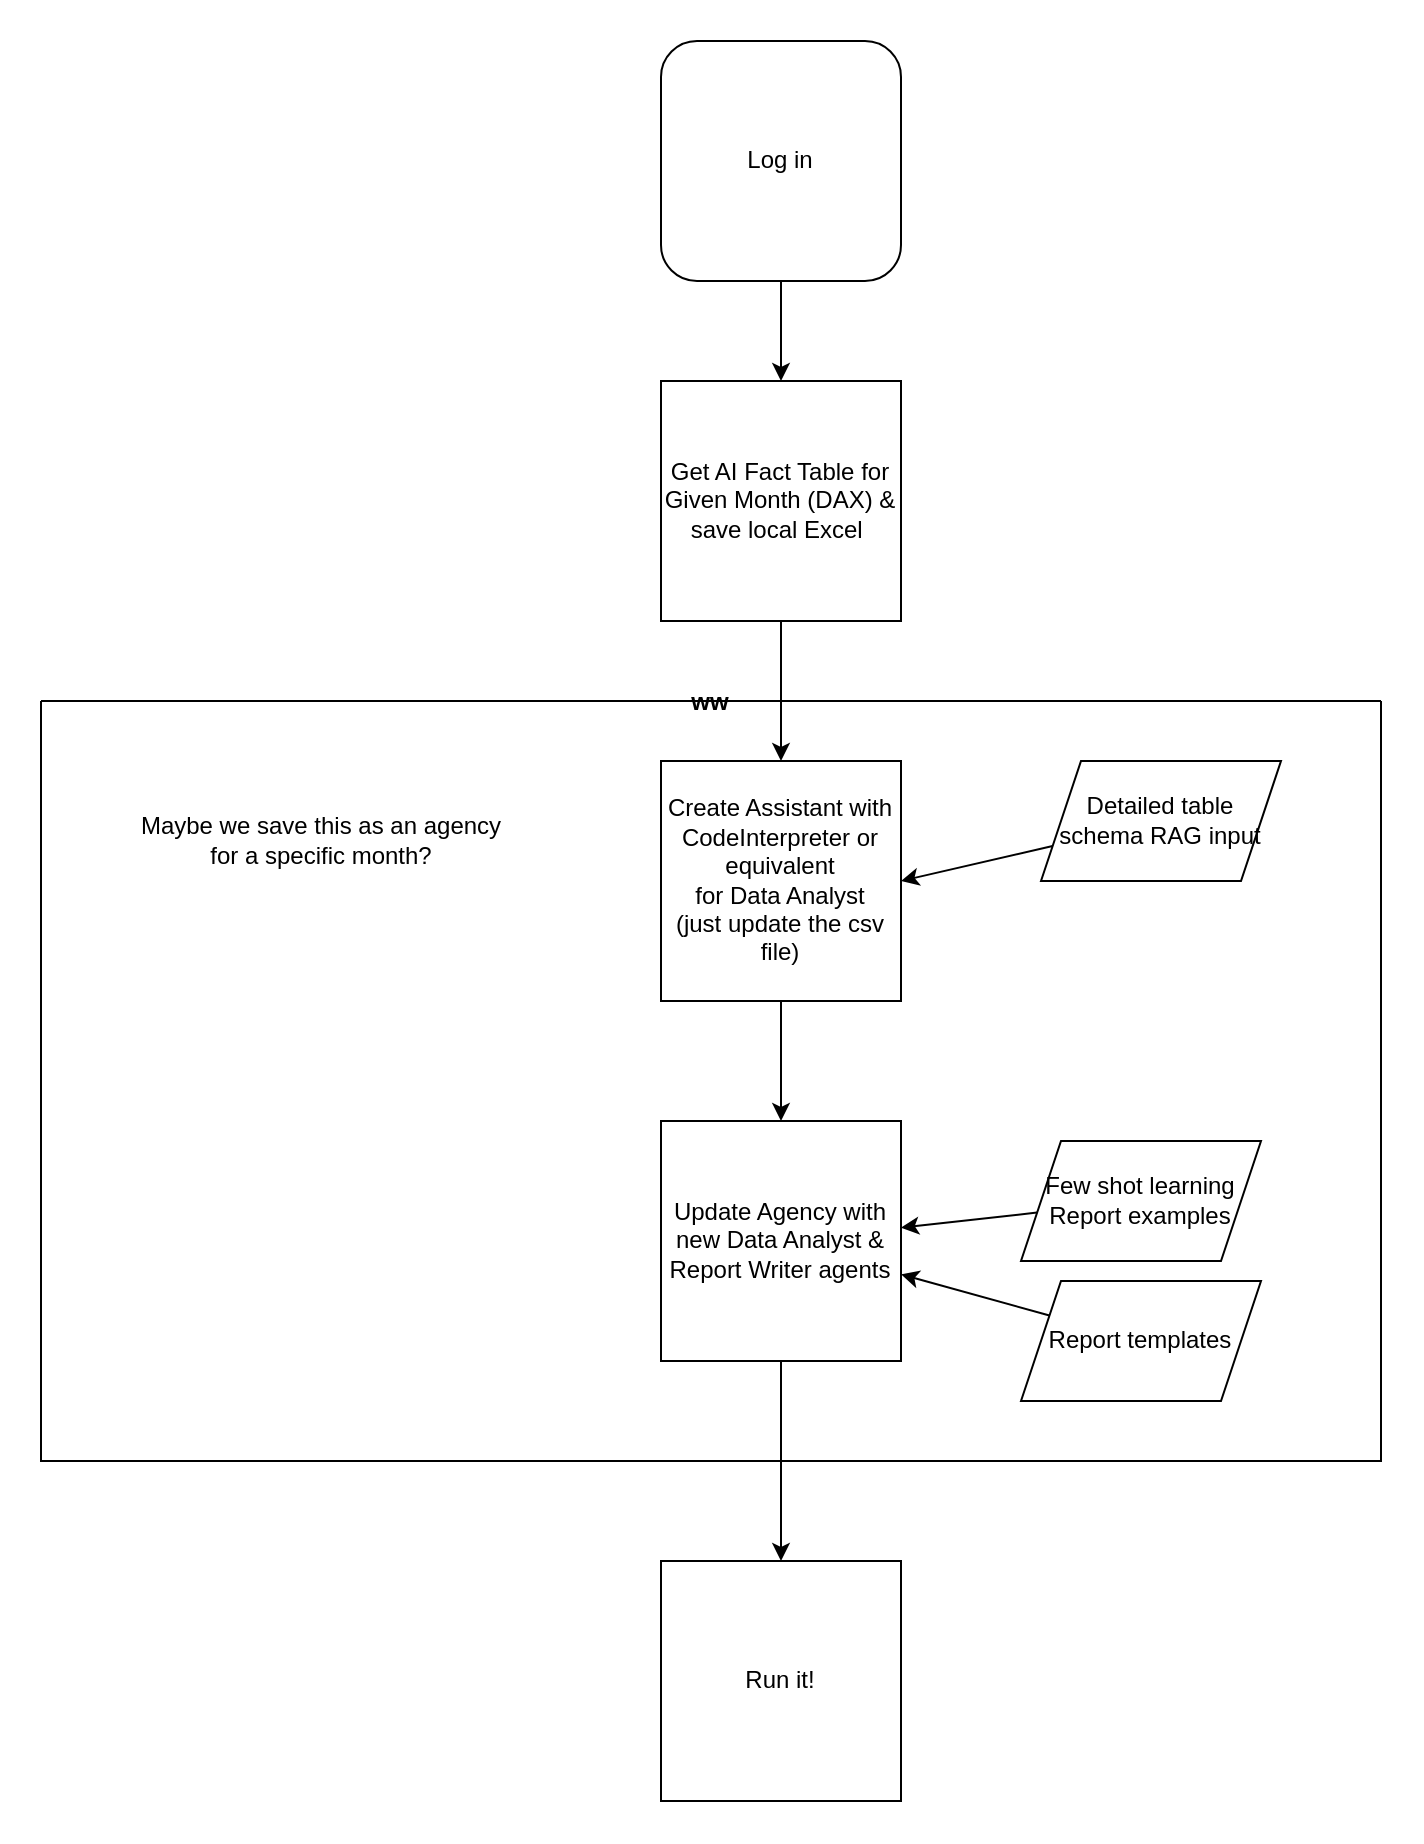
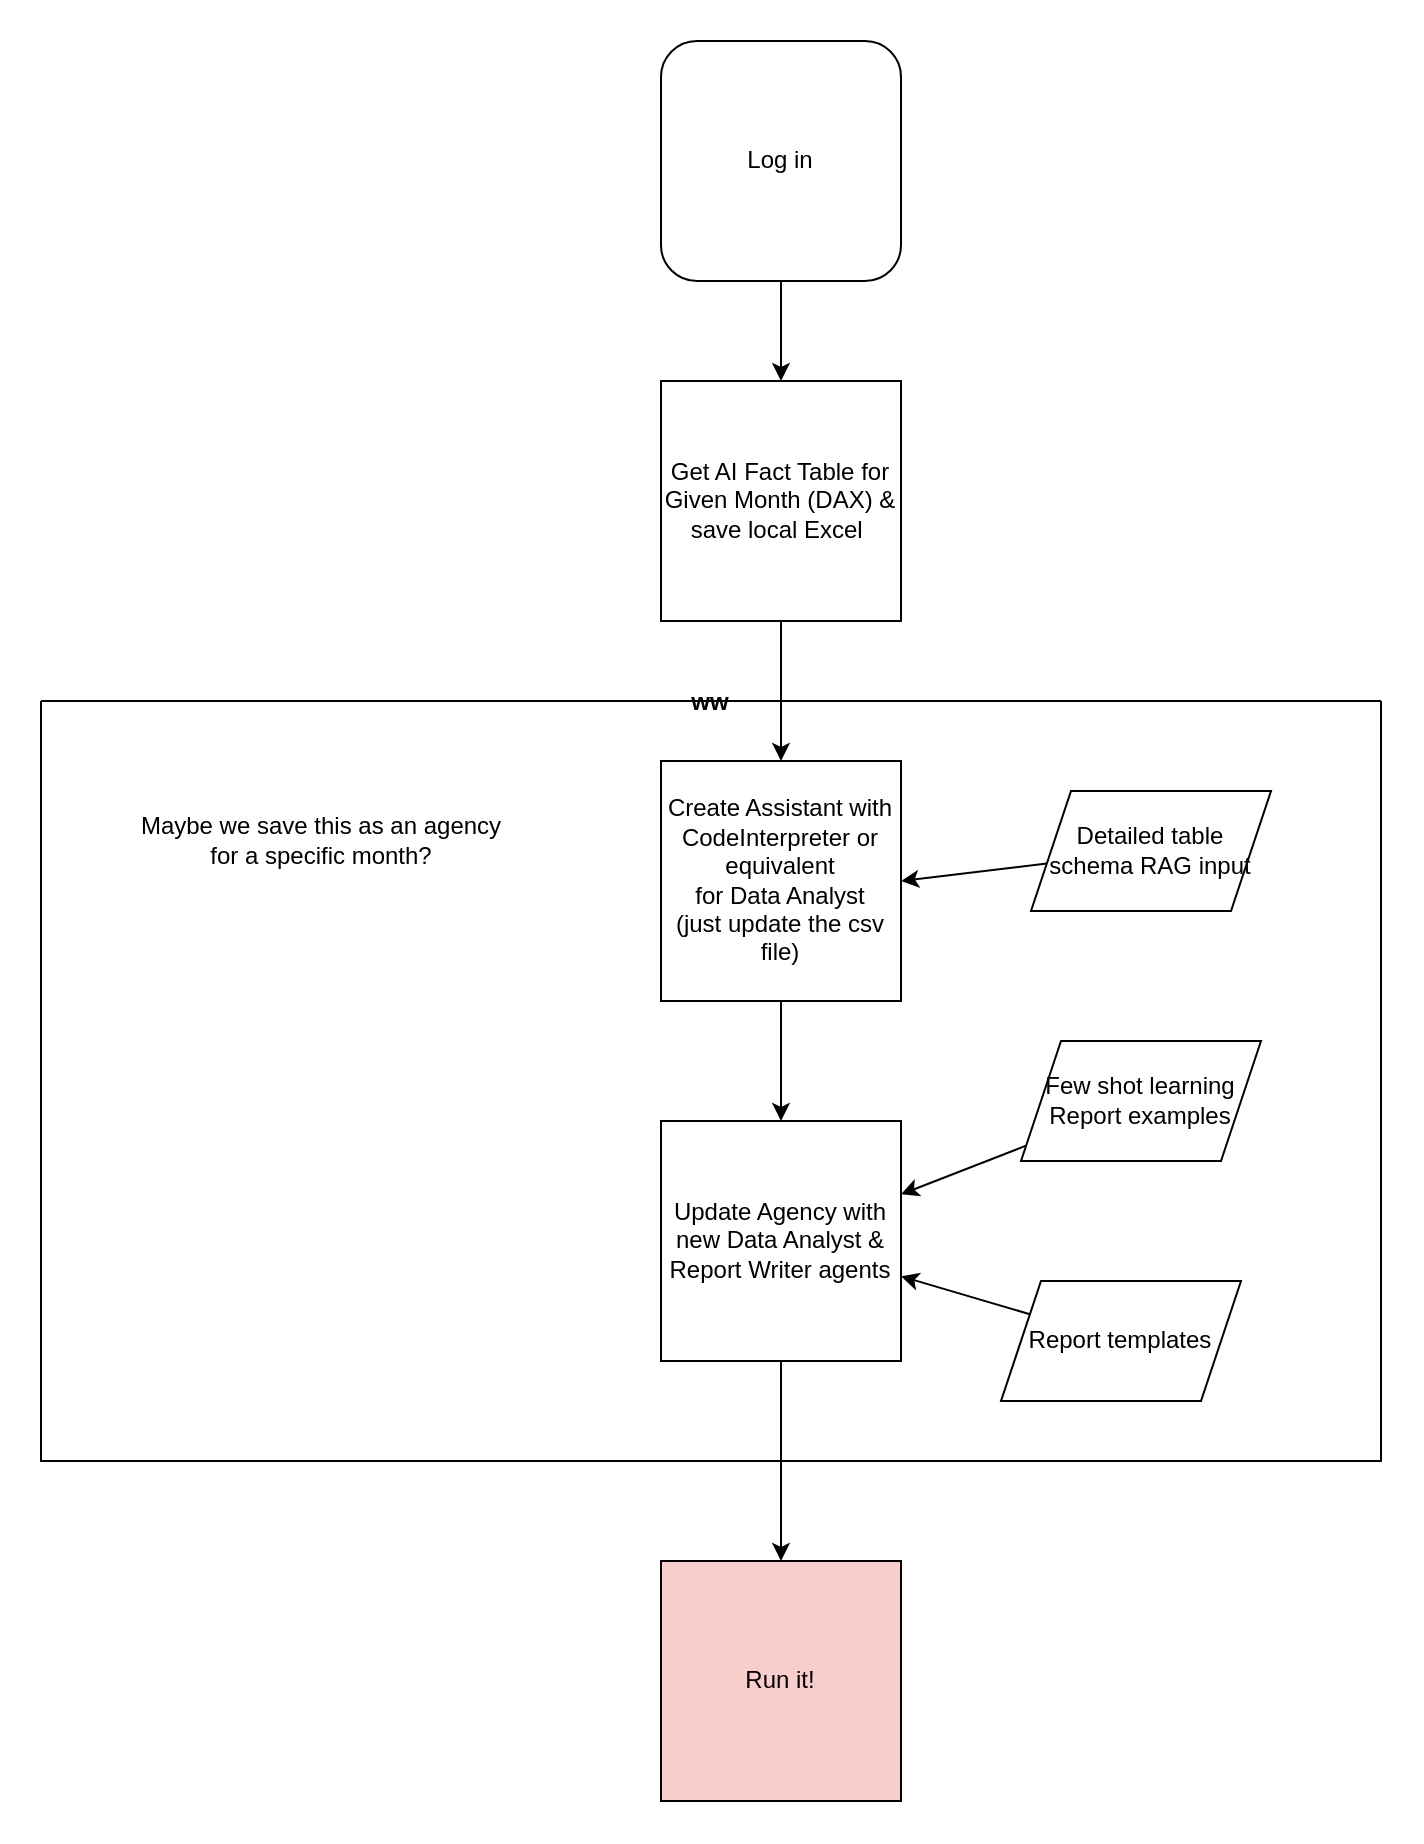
- <mxCell id="15" value="Detailed table schema RAG input" style="shape=parallelogram;perimeter=parallelogramPerimeter;whiteSpace=wrap;html=1;fixedSize=1;" vertex="1" parent="14"><mxGeometry x="500" y="30" width="120" height="60" as="geometry" /></mxCell>
+ <mxCell id="15" value="Detailed table schema RAG input" style="shape=parallelogram;perimeter=parallelogramPerimeter;whiteSpace=wrap;html=1;fixedSize=1;" vertex="1" parent="14"><mxGeometry x="495" y="45" width="120" height="60" as="geometry" /></mxCell>
- <mxCell id="16" value="Few shot learning Report examples" style="shape=parallelogram;perimeter=parallelogramPerimeter;whiteSpace=wrap;html=1;fixedSize=1;" vertex="1" parent="14"><mxGeometry x="490" y="220" width="120" height="60" as="geometry" /></mxCell>
+ <mxCell id="16" value="Few shot learning Report examples" style="shape=parallelogram;perimeter=parallelogramPerimeter;whiteSpace=wrap;html=1;fixedSize=1;" vertex="1" parent="14"><mxGeometry x="490" y="170" width="120" height="60" as="geometry" /></mxCell>
- <mxCell id="17" value="Report templates" style="shape=parallelogram;perimeter=parallelogramPerimeter;whiteSpace=wrap;html=1;fixedSize=1;" vertex="1" parent="14"><mxGeometry x="490" y="290" width="120" height="60" as="geometry" /></mxCell>
+ <mxCell id="17" value="Report templates" style="shape=parallelogram;perimeter=parallelogramPerimeter;whiteSpace=wrap;html=1;fixedSize=1;" vertex="1" parent="14"><mxGeometry x="480" y="290" width="120" height="60" as="geometry" /></mxCell>
- <mxCell id="10" value="Run it!" style="whiteSpace=wrap;html=1;aspect=fixed;" vertex="1" parent="1"><mxGeometry x="330" y="780" width="120" height="120" as="geometry" /></mxCell>
+ <mxCell id="10" value="Run it!" style="whiteSpace=wrap;html=1;aspect=fixed;fillColor=#f8cecc;" vertex="1" parent="1"><mxGeometry x="330" y="780" width="120" height="120" as="geometry" /></mxCell>
